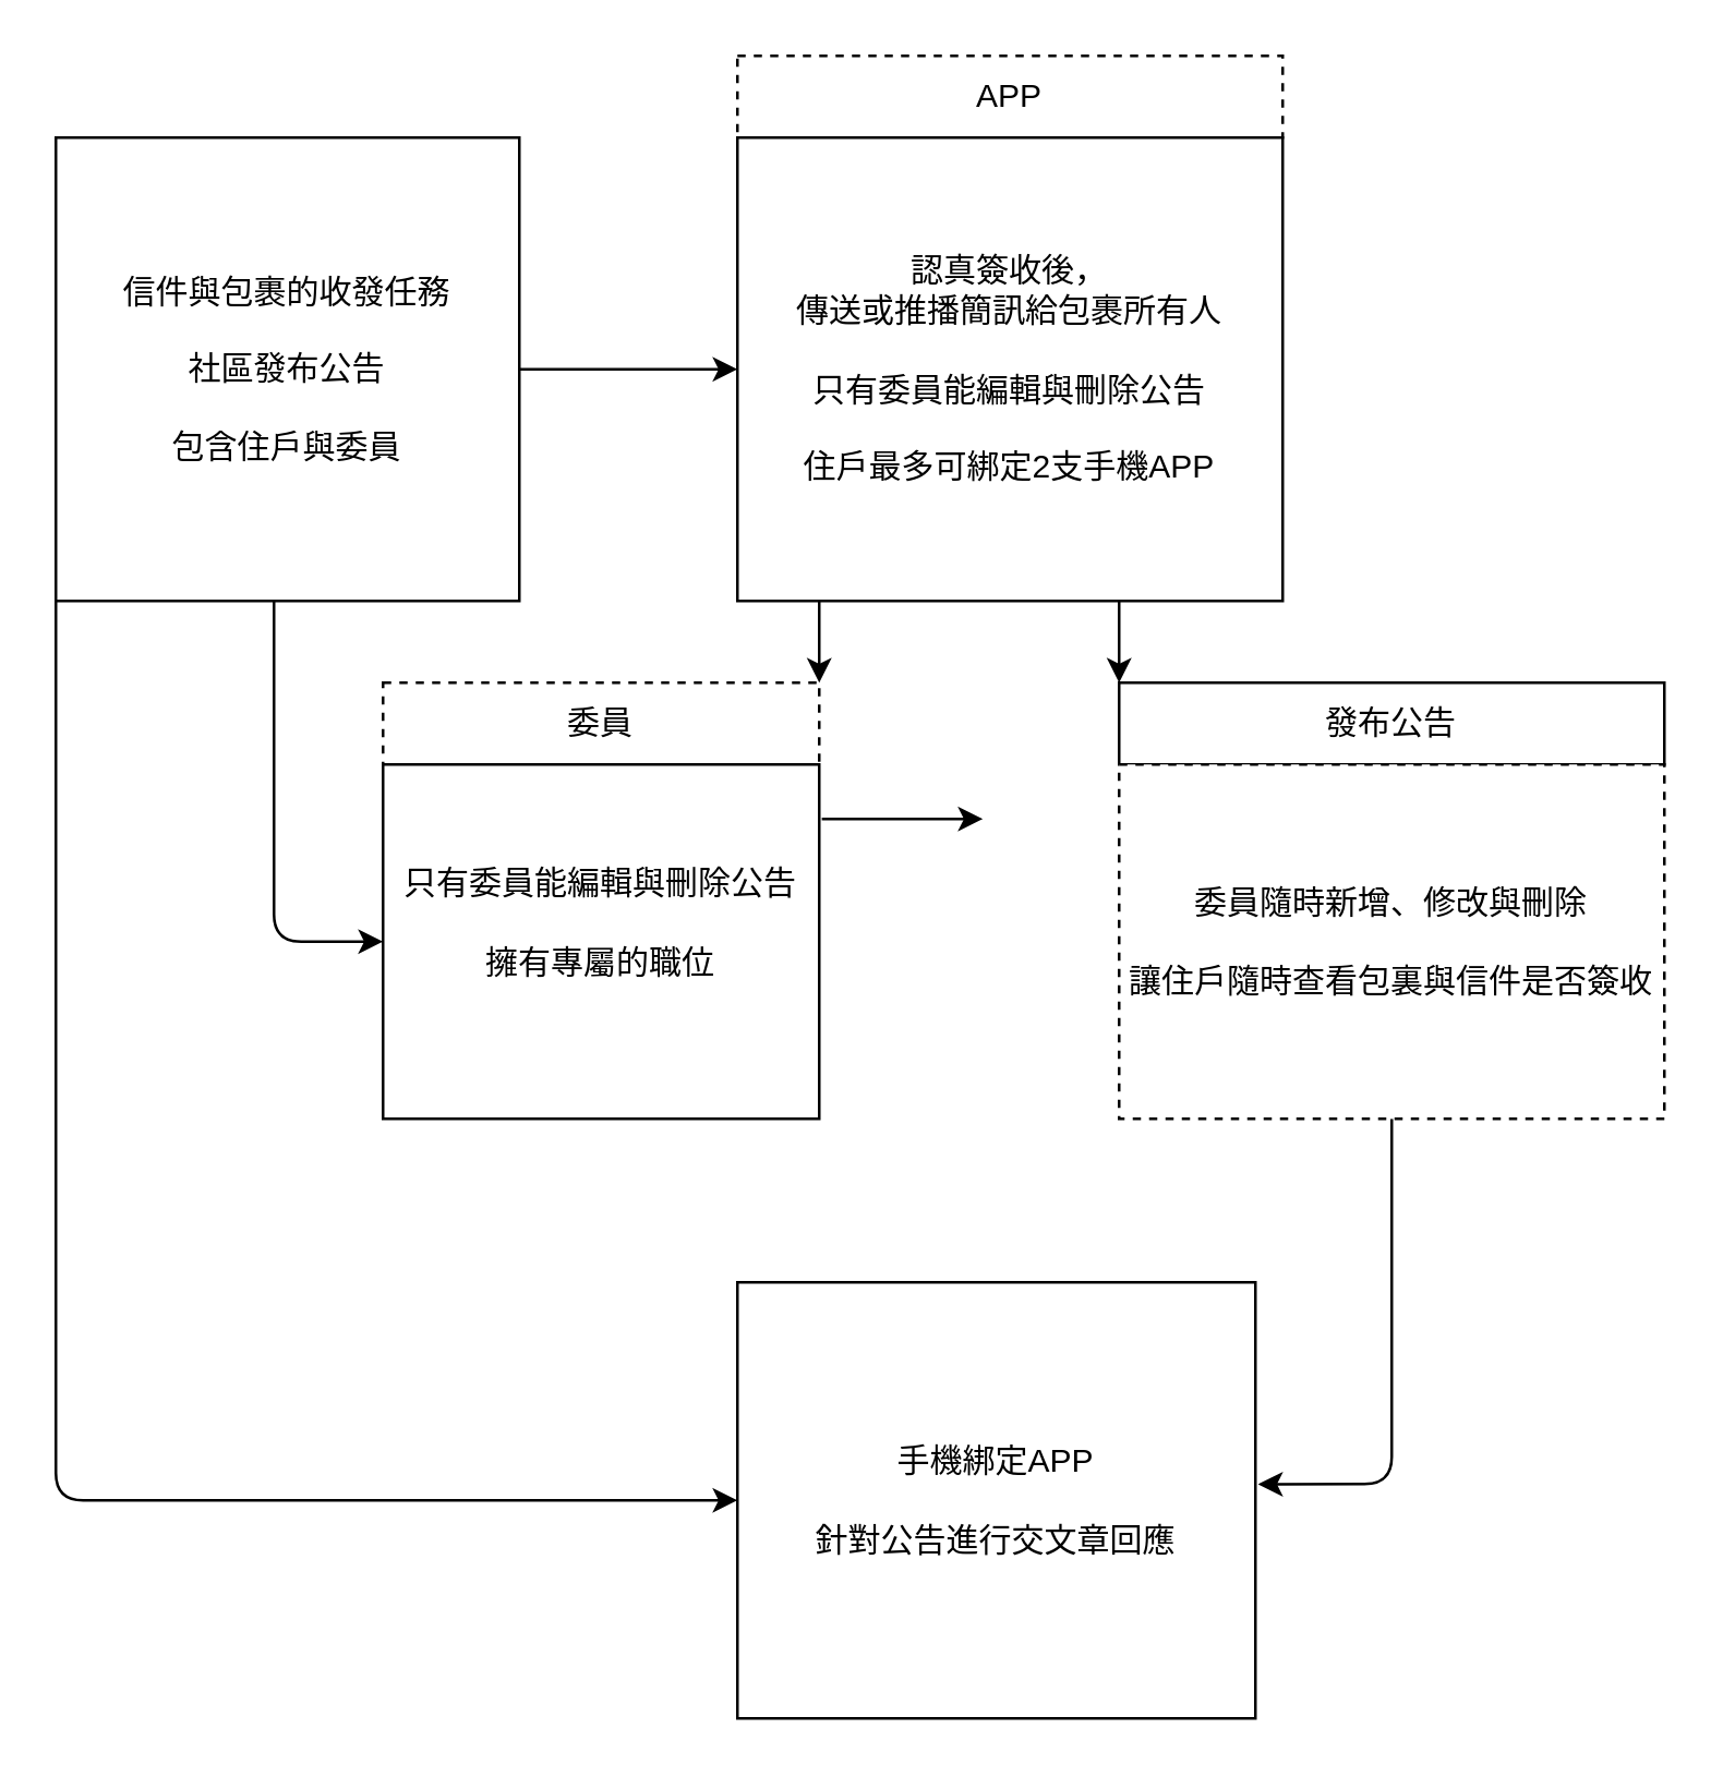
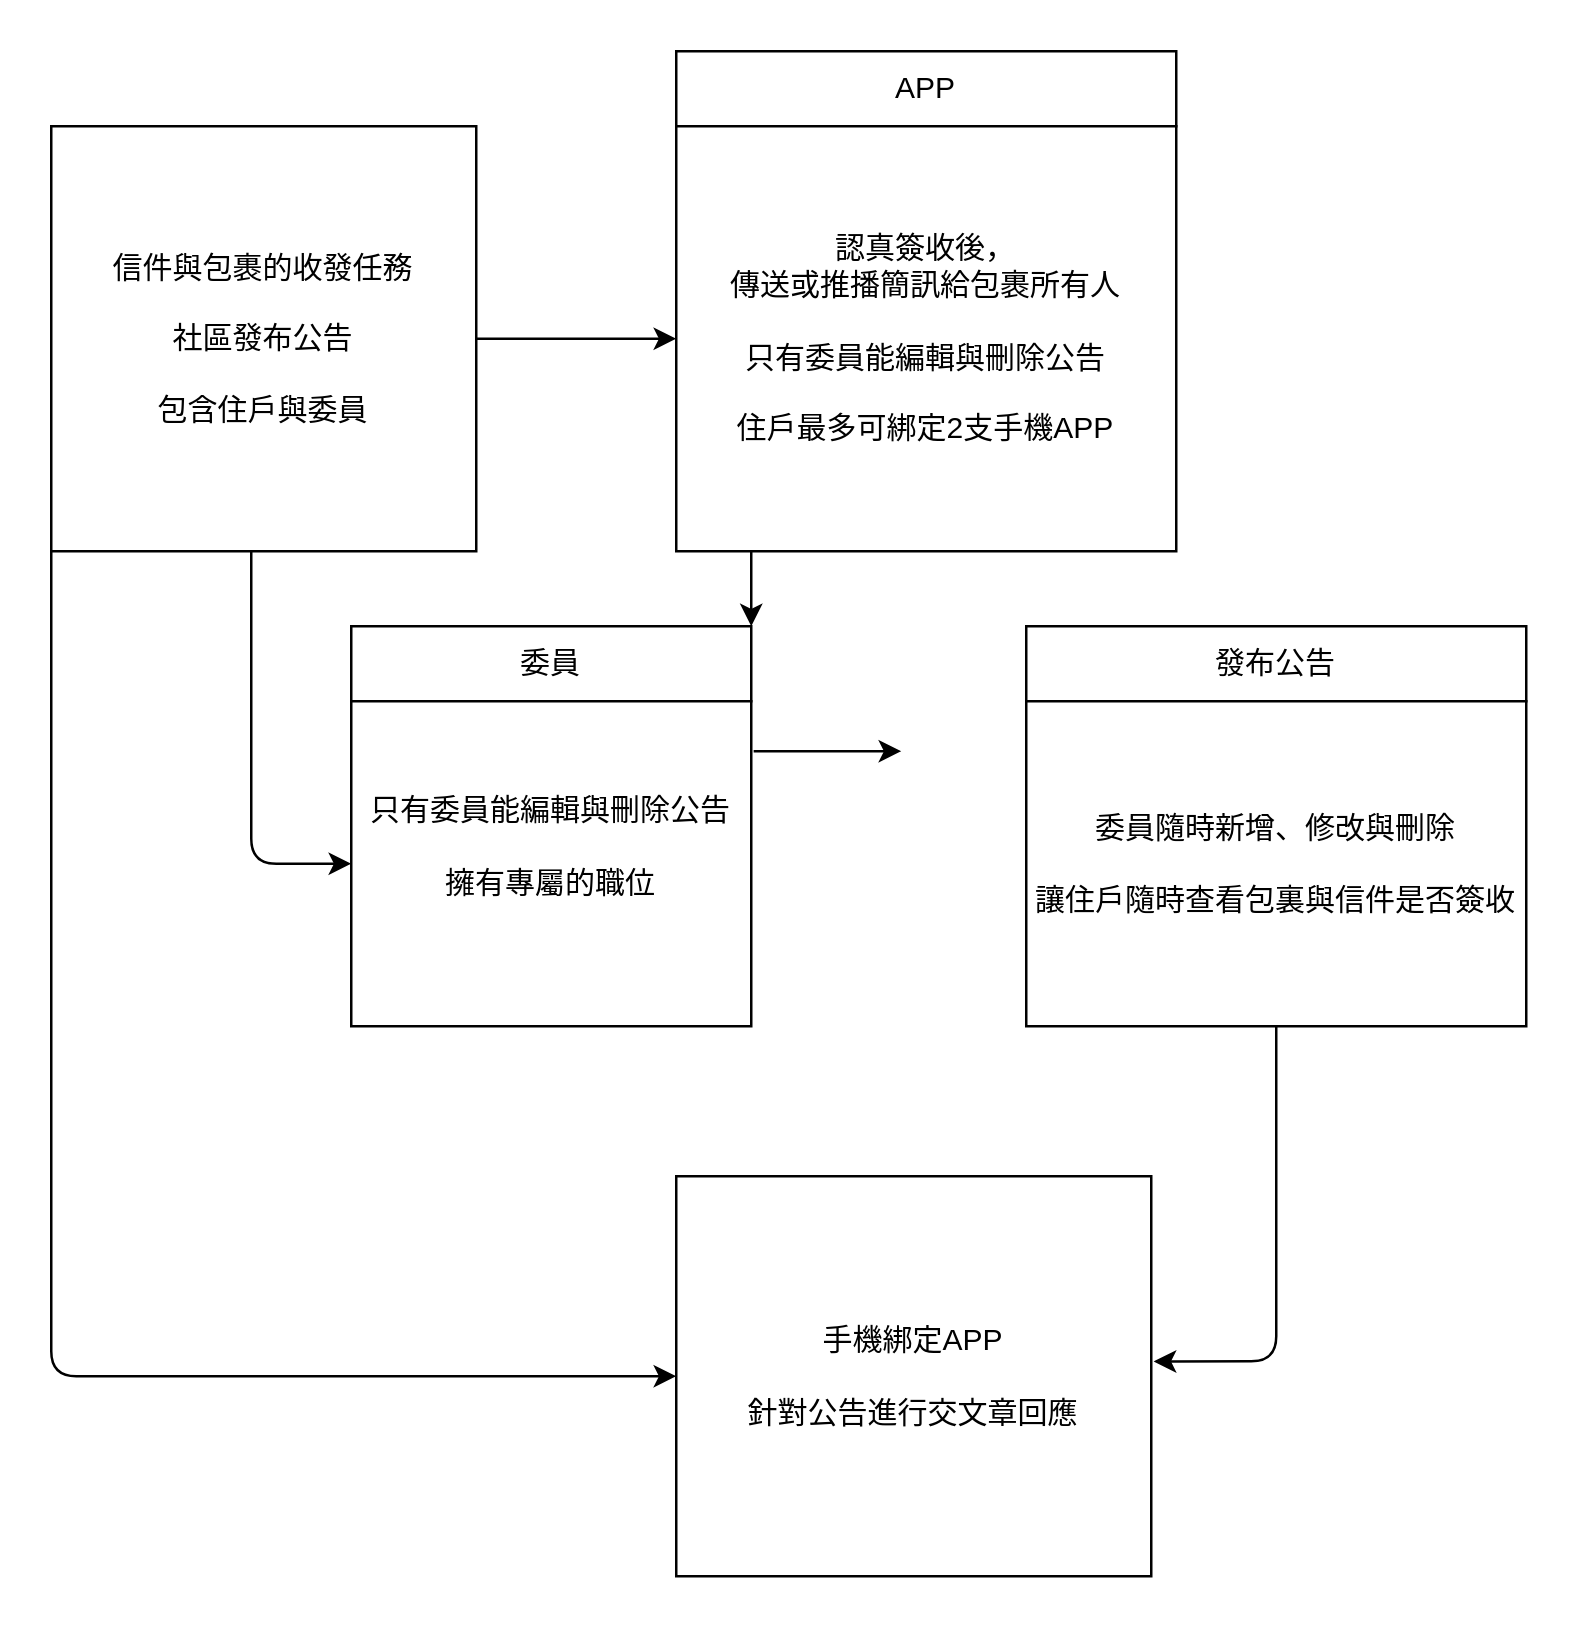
- <mxCell id="6" value="APP" style="rounded=0;whiteSpace=wrap;html=1;dashed=1;" vertex="1" parent="1"><mxGeometry x="270" y="20" width="200" height="30" as="geometry" /></mxCell>
+ <mxCell id="6" value="APP" style="rounded=0;whiteSpace=wrap;html=1;" vertex="1" parent="1"><mxGeometry x="270" y="20" width="200" height="30" as="geometry" /></mxCell>
- <mxCell id="7" style="edgeStyle=none;html=1;entryX=0;entryY=0;entryDx=0;entryDy=0;exitX=0.7;exitY=0.994;exitDx=0;exitDy=0;exitPerimeter=0;" edge="1" parent="1" source="9" target="13"><mxGeometry relative="1" as="geometry" /></mxCell>
- <mxCell id="10" value="委員" style="rounded=0;whiteSpace=wrap;html=1;dashed=1;" vertex="1" parent="1"><mxGeometry x="140" y="250" width="160" height="30" as="geometry" /></mxCell>
+ <mxCell id="10" value="委員" style="rounded=0;whiteSpace=wrap;html=1;" vertex="1" parent="1"><mxGeometry x="140" y="250" width="160" height="30" as="geometry" /></mxCell>
- <mxCell id="15" value="委員隨時新增、修改與刪除&lt;br&gt;&lt;br&gt;讓住戶隨時查看包裏與信件是否簽收" style="rounded=0;whiteSpace=wrap;html=1;dashed=1;" vertex="1" parent="1"><mxGeometry x="410" y="280" width="200" height="130" as="geometry" /></mxCell>
+ <mxCell id="15" value="委員隨時新增、修改與刪除&lt;br&gt;&lt;br&gt;讓住戶隨時查看包裏與信件是否簽收" style="rounded=0;whiteSpace=wrap;html=1;" vertex="1" parent="1"><mxGeometry x="410" y="280" width="200" height="130" as="geometry" /></mxCell>
